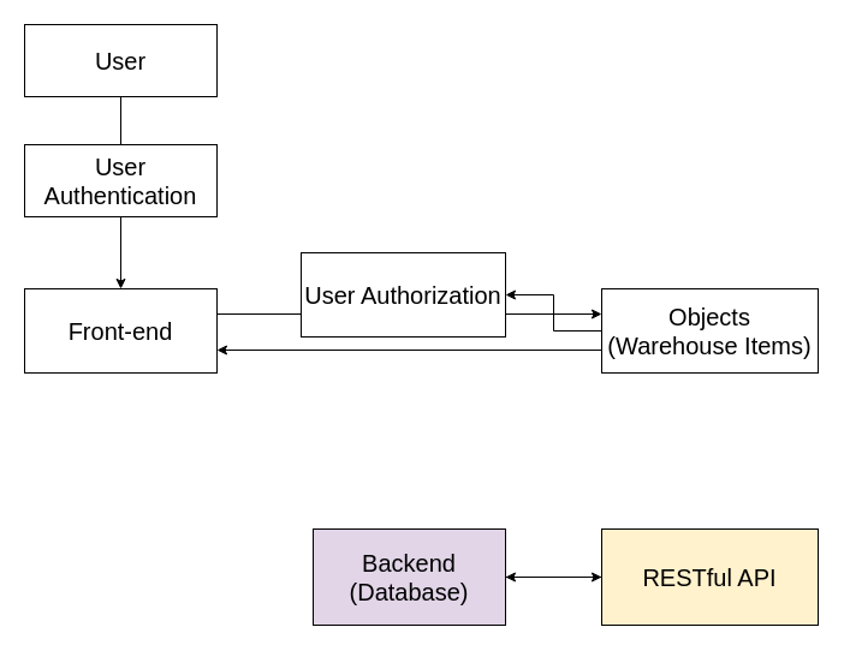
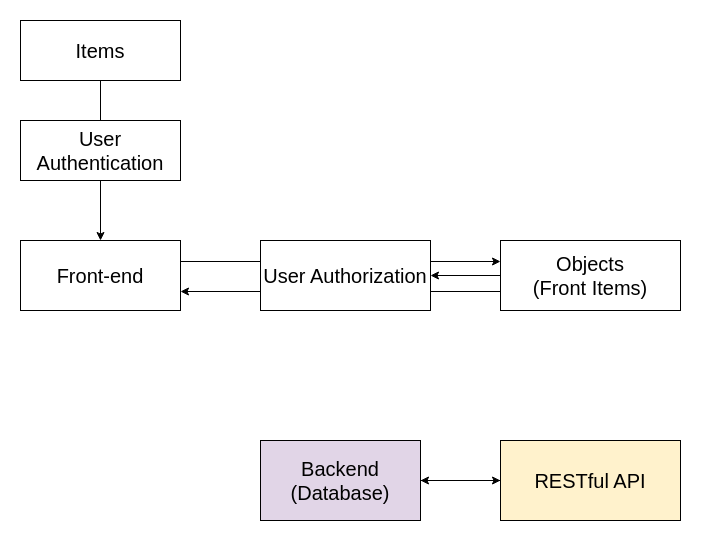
- <mxCell id="3" value="&lt;font style=&quot;font-size: 20px&quot;&gt;User&lt;/font&gt;" style="rounded=0;whiteSpace=wrap;html=1;" vertex="1" parent="1"><mxGeometry x="20" y="20" width="160" height="60" as="geometry" /></mxCell>
+ <mxCell id="3" value="&lt;font style=&quot;font-size: 20px&quot;&gt;Items&lt;/font&gt;" style="rounded=0;whiteSpace=wrap;html=1;" vertex="1" parent="1"><mxGeometry x="20" y="20" width="160" height="60" as="geometry" /></mxCell>
- <mxCell id="14" value="User Authorization" style="rounded=0;whiteSpace=wrap;html=1;fontSize=20;" vertex="1" parent="1"><mxGeometry x="250" y="210" width="170" height="70" as="geometry" /></mxCell>
+ <mxCell id="14" value="User Authorization" style="rounded=0;whiteSpace=wrap;html=1;fontSize=20;" vertex="1" parent="1"><mxGeometry x="260" y="240" width="170" height="70" as="geometry" /></mxCell>
- <mxCell id="8" value="Objects&lt;br&gt;(Warehouse Items)" style="rounded=0;whiteSpace=wrap;html=1;fontSize=20;" vertex="1" parent="1"><mxGeometry x="500" y="240" width="180" height="70" as="geometry" /></mxCell>
+ <mxCell id="8" value="Objects&lt;br&gt;(Front Items)" style="rounded=0;whiteSpace=wrap;html=1;fontSize=20;" vertex="1" parent="1"><mxGeometry x="500" y="240" width="180" height="70" as="geometry" /></mxCell>
